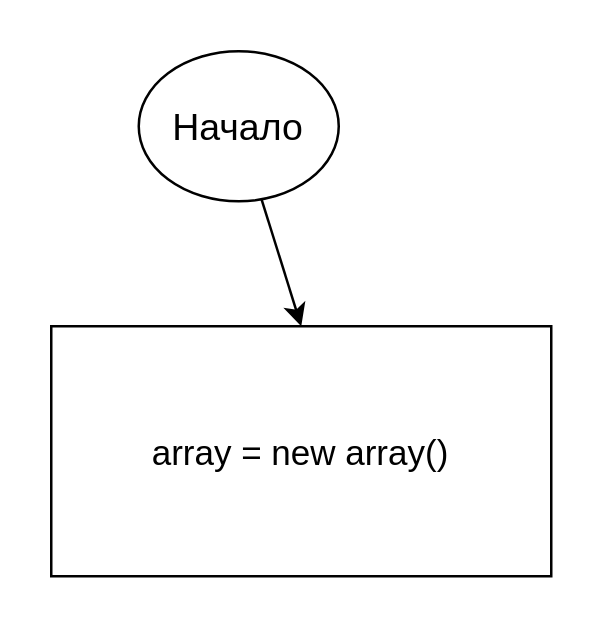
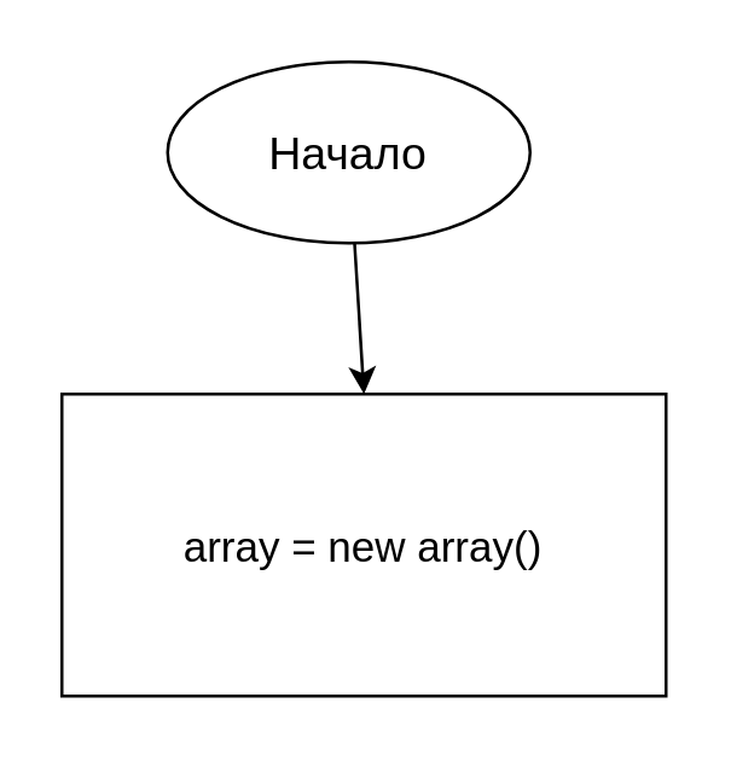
- <mxCell id="3" value="&lt;font style=&quot;font-size: 15px&quot;&gt;Начало&lt;/font&gt;" style="ellipse;whiteSpace=wrap;html=1;" vertex="1" parent="1"><mxGeometry x="55" y="20" width="80" height="60" as="geometry" /></mxCell>
+ <mxCell id="3" value="&lt;font style=&quot;font-size: 15px&quot;&gt;Начало&lt;/font&gt;" style="ellipse;whiteSpace=wrap;html=1;" vertex="1" parent="1"><mxGeometry x="55" y="20" width="120" height="60" as="geometry" /></mxCell>
